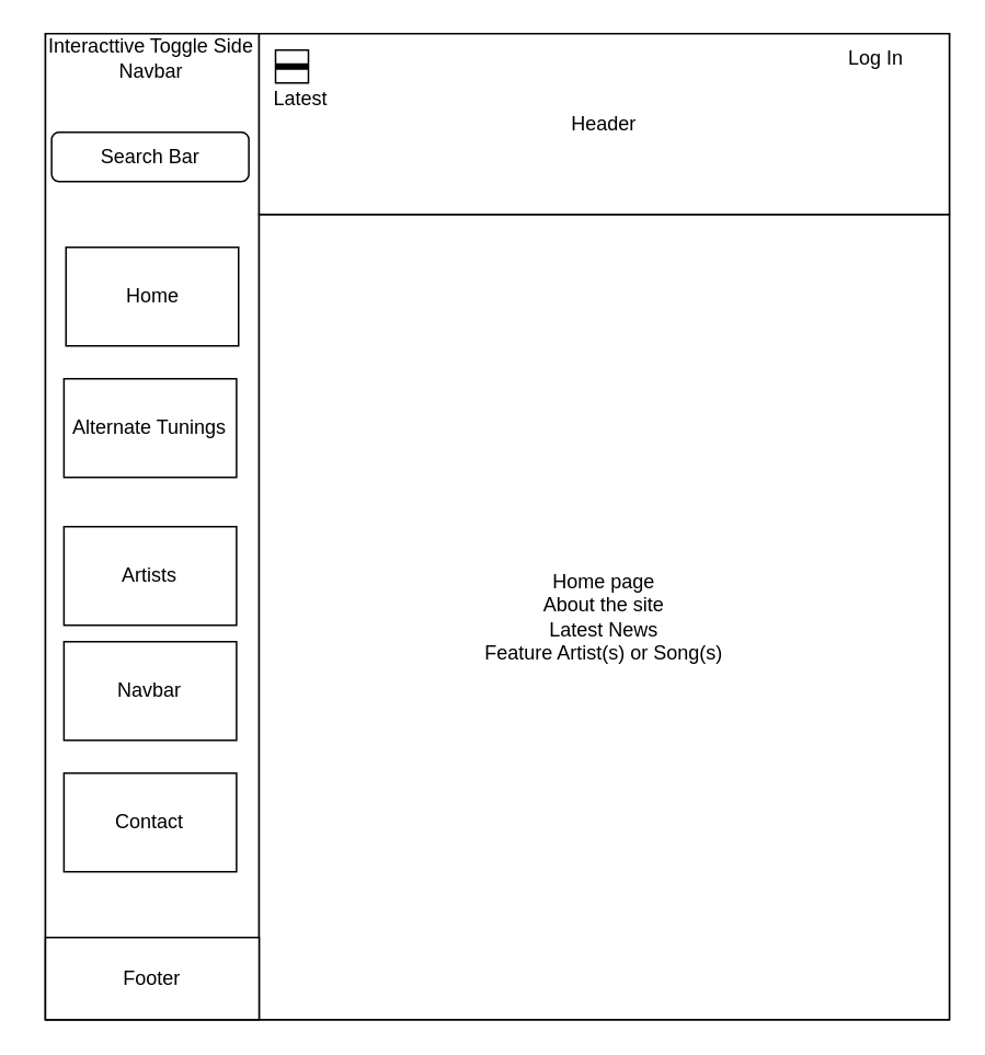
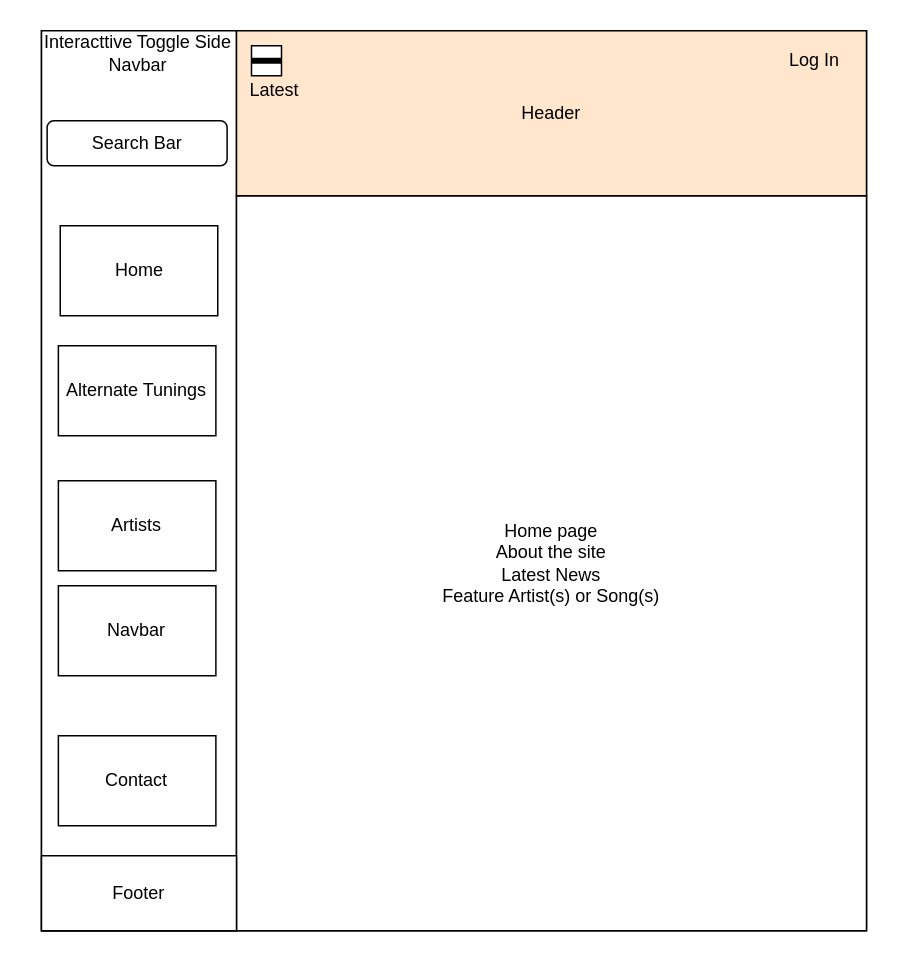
- <mxCell id="17" value="Log In" style="text;html=1;align=center;verticalAlign=middle;resizable=0;points=[];autosize=1;strokeColor=none;fillColor=none;" vertex="1" parent="1"><mxGeometry x="507" y="25" width="50" height="20" as="geometry" /></mxCell>
+ <mxCell id="17" value="Log In" style="text;html=1;align=center;verticalAlign=middle;resizable=0;points=[];autosize=1;strokeColor=none;fillColor=none;" vertex="1" parent="1"><mxGeometry x="517" y="30" width="50" height="20" as="geometry" /></mxCell>
- <mxCell id="10" value="Header" style="rounded=0;whiteSpace=wrap;html=1;" vertex="1" parent="1"><mxGeometry x="157" y="20" width="420" height="110" as="geometry" /></mxCell>
+ <mxCell id="10" value="Header" style="rounded=0;whiteSpace=wrap;html=1;fillColor=#ffe6cc;" vertex="1" parent="1"><mxGeometry x="157" y="20" width="420" height="110" as="geometry" /></mxCell>
- <mxCell id="12" value="Contact" style="rounded=0;whiteSpace=wrap;html=1;" vertex="1" parent="1"><mxGeometry x="38.25" y="470" width="105" height="60" as="geometry" /></mxCell>
+ <mxCell id="12" value="Contact" style="rounded=0;whiteSpace=wrap;html=1;" vertex="1" parent="1"><mxGeometry x="38.25" y="490" width="105" height="60" as="geometry" /></mxCell>
